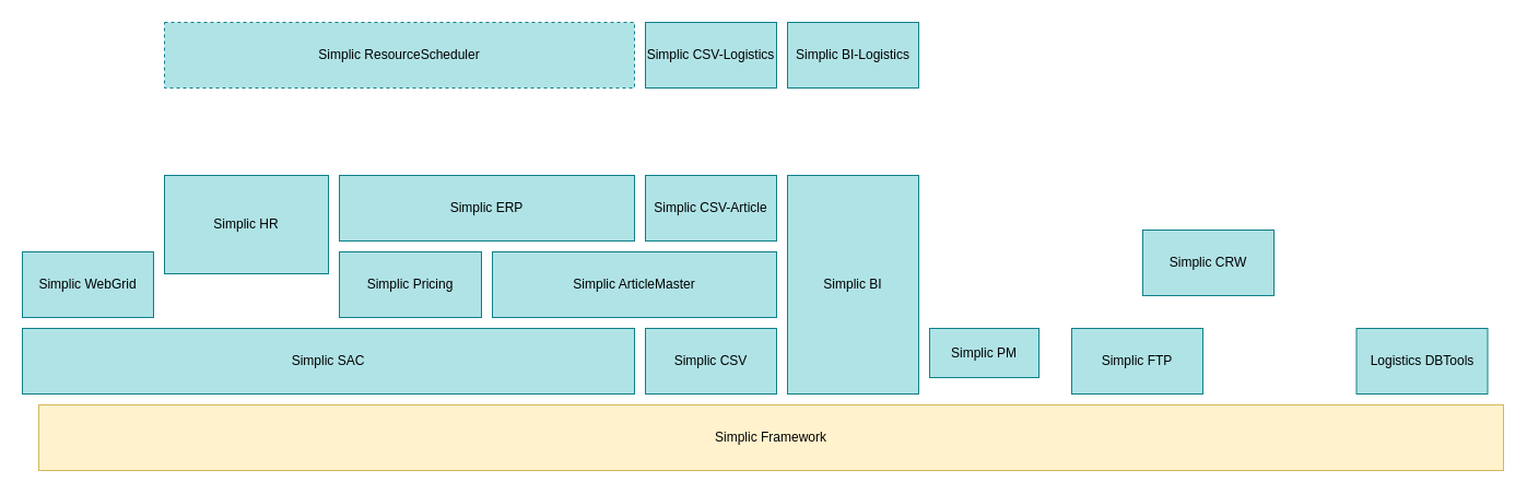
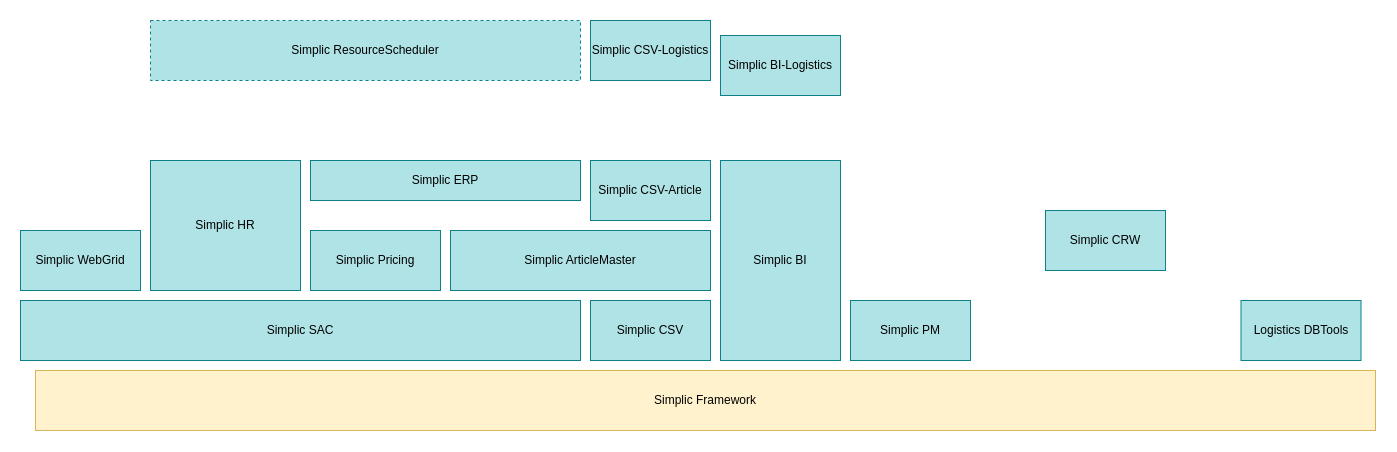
- <mxCell id="20" value="Simplic BI-Logistics" style="rounded=0;whiteSpace=wrap;html=1;fillColor=#b0e3e6;strokeColor=#0e8088;" vertex="1" parent="1"><mxGeometry x="720" y="20" width="120" height="60" as="geometry" /></mxCell>
+ <mxCell id="20" value="Simplic BI-Logistics" style="rounded=0;whiteSpace=wrap;html=1;fillColor=#b0e3e6;strokeColor=#0e8088;" vertex="1" parent="1"><mxGeometry x="720" y="35" width="120" height="60" as="geometry" /></mxCell>
- <mxCell id="7" value="Simplic ERP" style="rounded=0;whiteSpace=wrap;html=1;fillColor=#b0e3e6;strokeColor=#0e8088;" vertex="1" parent="1"><mxGeometry x="310" y="160" width="270" height="60" as="geometry" /></mxCell>
+ <mxCell id="7" value="Simplic ERP" style="rounded=0;whiteSpace=wrap;html=1;fillColor=#b0e3e6;strokeColor=#0e8088;" vertex="1" parent="1"><mxGeometry x="310" y="160" width="270" height="40" as="geometry" /></mxCell>
- <mxCell id="5" value="Simplic HR" style="rounded=0;whiteSpace=wrap;html=1;strokeColor=#0e8088;fillColor=#b0e3e6;" vertex="1" parent="1"><mxGeometry x="150" y="160" width="150" height="90" as="geometry" /></mxCell>
+ <mxCell id="5" value="Simplic HR" style="rounded=0;whiteSpace=wrap;html=1;strokeColor=#0e8088;fillColor=#b0e3e6;" vertex="1" parent="1"><mxGeometry x="150" y="160" width="150" height="130" as="geometry" /></mxCell>
- <mxCell id="9" value="Simplic PM" style="rounded=0;whiteSpace=wrap;html=1;fillColor=#b0e3e6;strokeColor=#0e8088;" vertex="1" parent="1"><mxGeometry x="850" y="300" width="100" height="45" as="geometry" /></mxCell>
+ <mxCell id="9" value="Simplic PM" style="rounded=0;whiteSpace=wrap;html=1;fillColor=#b0e3e6;strokeColor=#0e8088;" vertex="1" parent="1"><mxGeometry x="850" y="300" width="120" height="60" as="geometry" /></mxCell>
- <mxCell id="8" value="Simplic FTP" style="rounded=0;whiteSpace=wrap;html=1;fillColor=#b0e3e6;strokeColor=#0e8088;" vertex="1" parent="1"><mxGeometry x="980" y="300" width="120" height="60" as="geometry" /></mxCell>
